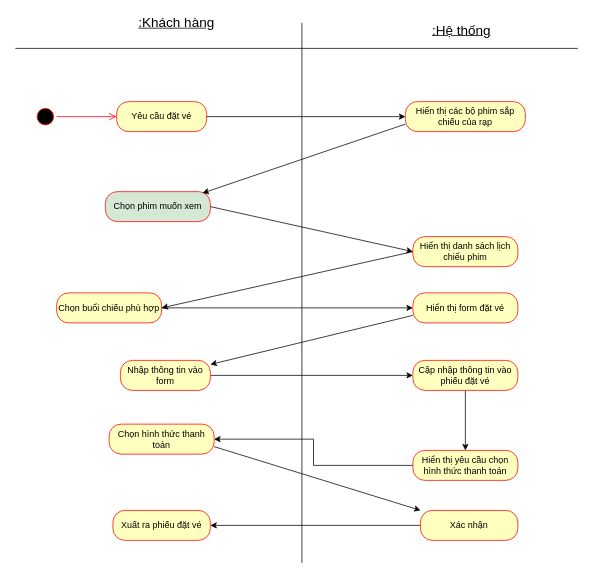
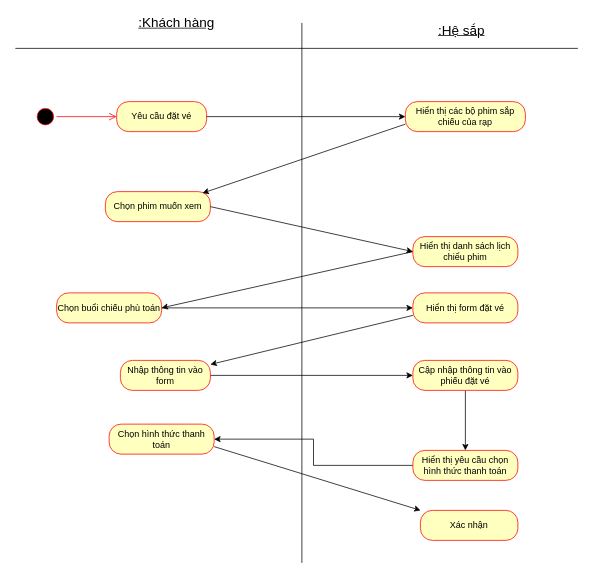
- <mxCell id="5" value="&lt;u&gt;&lt;font style=&quot;font-size: 18px&quot;&gt;:Hệ thống&lt;/font&gt;&lt;/u&gt;" style="text;html=1;strokeColor=none;fillColor=none;align=center;verticalAlign=middle;whiteSpace=wrap;rounded=0;" vertex="1" parent="1"><mxGeometry x="570" y="30" width="90" height="20" as="geometry" /></mxCell>
+ <mxCell id="5" value="&lt;u&gt;&lt;font style=&quot;font-size: 18px&quot;&gt;:Hệ sắp&lt;/font&gt;&lt;/u&gt;" style="text;html=1;strokeColor=none;fillColor=none;align=center;verticalAlign=middle;whiteSpace=wrap;rounded=0;" vertex="1" parent="1"><mxGeometry x="570" y="30" width="90" height="20" as="geometry" /></mxCell>
- <mxCell id="10" value="Chọn phim muốn xem" style="rounded=1;whiteSpace=wrap;html=1;arcSize=40;fontColor=#000000;fillColor=#d5e8d4;strokeColor=#ff0000;" vertex="1" parent="1"><mxGeometry x="140" y="255" width="140" height="40" as="geometry" /></mxCell>
+ <mxCell id="10" value="Chọn phim muốn xem" style="rounded=1;whiteSpace=wrap;html=1;arcSize=40;fontColor=#000000;fillColor=#ffffc0;strokeColor=#ff0000;" vertex="1" parent="1"><mxGeometry x="140" y="255" width="140" height="40" as="geometry" /></mxCell>
- <mxCell id="14" value="Chọn buổi chiếu phù hợp" style="rounded=1;whiteSpace=wrap;html=1;arcSize=40;fontColor=#000000;fillColor=#ffffc0;strokeColor=#ff0000;" vertex="1" parent="1"><mxGeometry x="75" y="390" width="140" height="40" as="geometry" /></mxCell>
+ <mxCell id="14" value="Chọn buổi chiếu phù toán" style="rounded=1;whiteSpace=wrap;html=1;arcSize=40;fontColor=#000000;fillColor=#ffffc0;strokeColor=#ff0000;" vertex="1" parent="1"><mxGeometry x="75" y="390" width="140" height="40" as="geometry" /></mxCell>
- <mxCell id="30" value="Xuất ra phiếu đặt vé" style="rounded=1;whiteSpace=wrap;html=1;arcSize=40;fontColor=#000000;fillColor=#ffffc0;strokeColor=#ff0000;" vertex="1" parent="1"><mxGeometry x="150" y="680" width="130" height="40" as="geometry" /></mxCell>
- <mxCell id="28" value="" style="edgeStyle=orthogonalEdgeStyle;rounded=0;orthogonalLoop=1;jettySize=auto;html=1;strokeColor=#000000;fillColor=#171717;" edge="1" parent="1" source="29" target="30"><mxGeometry relative="1" as="geometry" /></mxCell>
